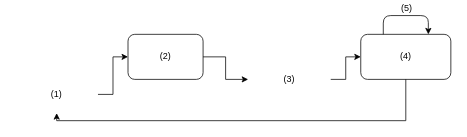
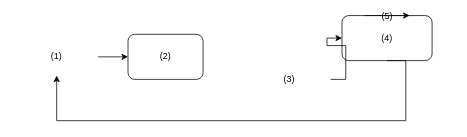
- <mxCell id="9" value="&lt;font color=&quot;#000000&quot;&gt;(4)&lt;/font&gt;" style="rounded=1;whiteSpace=wrap;html=1;fillColor=none;strokeColor=#000000;fontColor=#ffffff;" vertex="1" parent="1"><mxGeometry x="480" y="45" width="120" height="60" as="geometry" /></mxCell>
+ <mxCell id="9" value="&lt;font color=&quot;#000000&quot;&gt;(4)&lt;/font&gt;" style="rounded=1;whiteSpace=wrap;html=1;fillColor=none;strokeColor=#000000;fontColor=#ffffff;" vertex="1" parent="1"><mxGeometry x="455" y="20" width="120" height="60" as="geometry" /></mxCell>
- <mxCell id="4" style="edgeStyle=orthogonalEdgeStyle;rounded=0;orthogonalLoop=1;jettySize=auto;html=1;exitX=1;exitY=0.5;exitDx=0;exitDy=0;entryX=0;entryY=0.5;entryDx=0;entryDy=0;" edge="1" parent="1" source="5" target="7"><mxGeometry relative="1" as="geometry" /></mxCell>
- <mxCell id="3" value="(1)" style="rounded=0;whiteSpace=wrap;html=1;strokeColor=none;fillColor=none;" vertex="1" parent="1"><mxGeometry x="20" y="100" width="110" height="50" as="geometry" /></mxCell>
+ <mxCell id="3" value="(1)" style="rounded=0;whiteSpace=wrap;html=1;strokeColor=none;fillColor=none;" vertex="1" parent="1"><mxGeometry x="20" y="50" width="110" height="50" as="geometry" /></mxCell>
